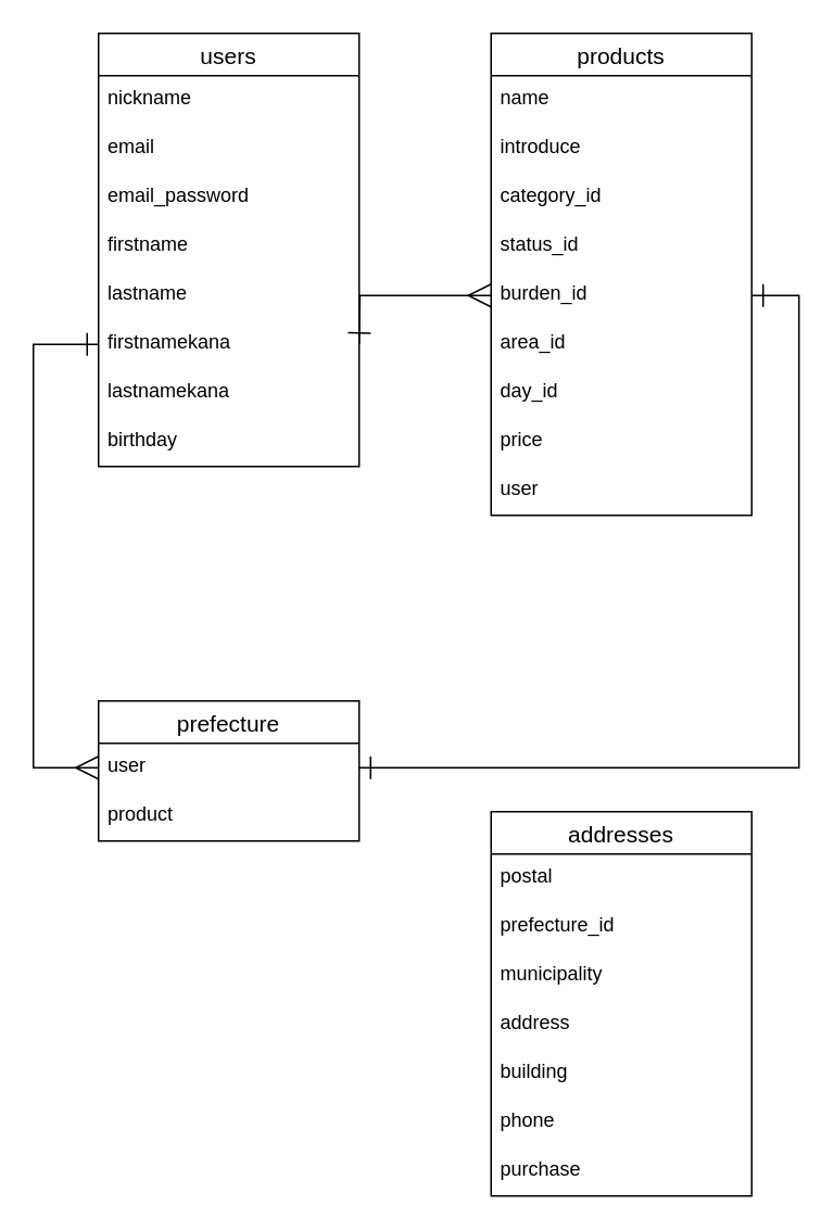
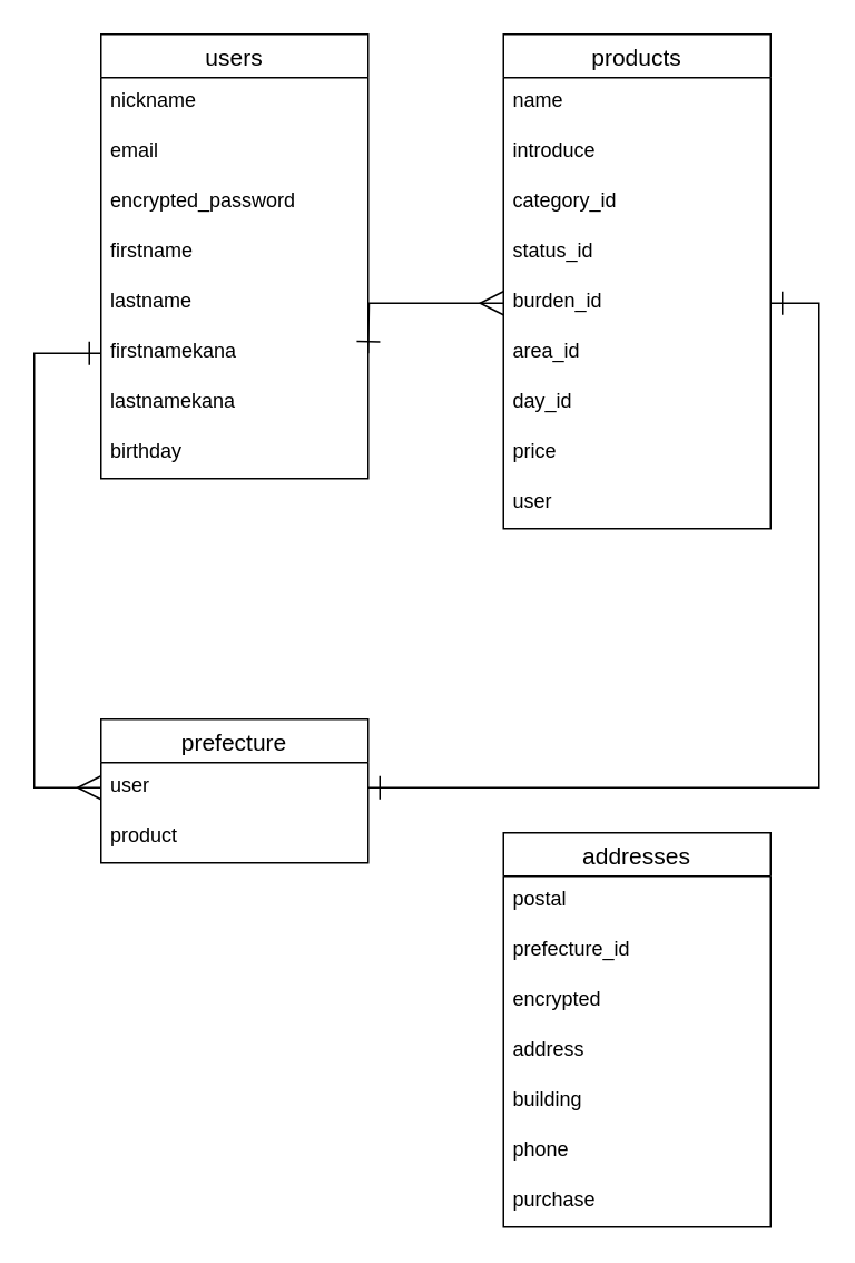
- <mxCell id="5" value="email_password" style="text;strokeColor=none;fillColor=none;spacingLeft=4;spacingRight=4;overflow=hidden;rotatable=0;points=[[0,0.5],[1,0.5]];portConstraint=eastwest;fontSize=12;" parent="2" vertex="1"><mxGeometry y="86" width="160" height="30" as="geometry" /></mxCell>
+ <mxCell id="5" value="encrypted_password" style="text;strokeColor=none;fillColor=none;spacingLeft=4;spacingRight=4;overflow=hidden;rotatable=0;points=[[0,0.5],[1,0.5]];portConstraint=eastwest;fontSize=12;" parent="2" vertex="1"><mxGeometry y="86" width="160" height="30" as="geometry" /></mxCell>
- <mxCell id="30" value="municipality" style="text;strokeColor=none;fillColor=none;spacingLeft=4;spacingRight=4;overflow=hidden;rotatable=0;points=[[0,0.5],[1,0.5]];portConstraint=eastwest;fontSize=12;" parent="27" vertex="1"><mxGeometry y="86" width="160" height="30" as="geometry" /></mxCell>
+ <mxCell id="30" value="encrypted" style="text;strokeColor=none;fillColor=none;spacingLeft=4;spacingRight=4;overflow=hidden;rotatable=0;points=[[0,0.5],[1,0.5]];portConstraint=eastwest;fontSize=12;" parent="27" vertex="1"><mxGeometry y="86" width="160" height="30" as="geometry" /></mxCell>
